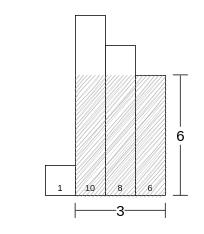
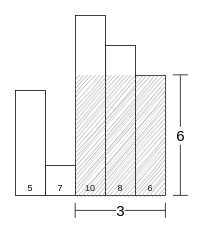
+ <mxCell id="2" value="5" style="rounded=0;whiteSpace=wrap;html=1;verticalAlign=bottom;" parent="1" vertex="1"><mxGeometry x="20" y="120" width="40" height="140" as="geometry" /></mxCell>
- <mxCell id="3" value="1" style="rounded=0;whiteSpace=wrap;html=1;verticalAlign=bottom;" parent="1" vertex="1"><mxGeometry x="60" y="220" width="40" height="40" as="geometry" /></mxCell>
+ <mxCell id="3" value="7" style="rounded=0;whiteSpace=wrap;html=1;verticalAlign=bottom;" parent="1" vertex="1"><mxGeometry x="60" y="220" width="40" height="40" as="geometry" /></mxCell>
